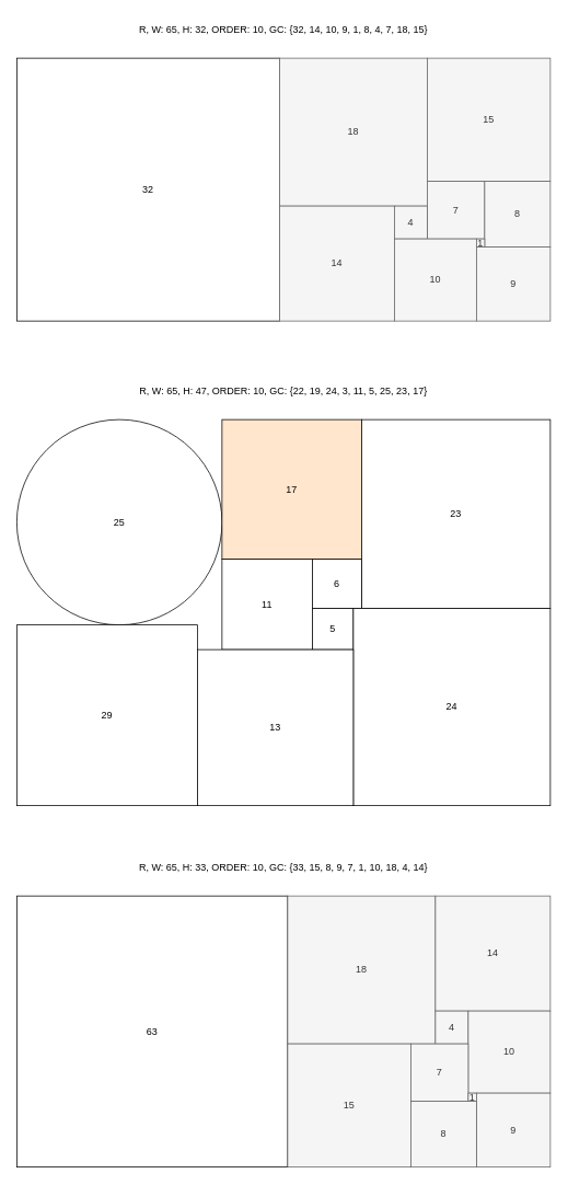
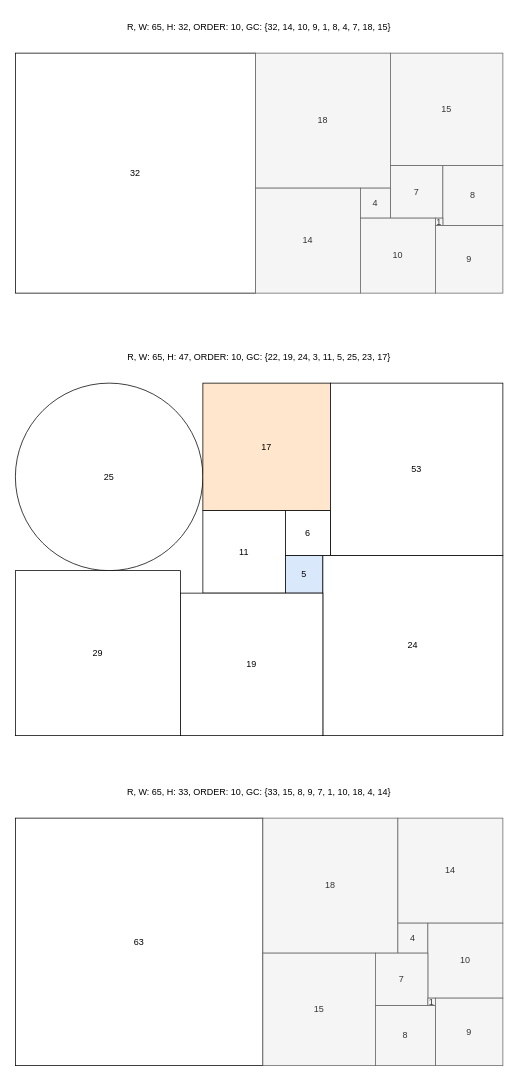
- <mxCell id="16" value="23" style="rounded=0;whiteSpace=wrap;html=1;" parent="1" vertex="1"><mxGeometry x="440" y="510" width="230" height="230" as="geometry" /></mxCell>
+ <mxCell id="16" value="53" style="rounded=0;whiteSpace=wrap;html=1;" parent="1" vertex="1"><mxGeometry x="440" y="510" width="230" height="230" as="geometry" /></mxCell>
- <mxCell id="20" value="5" style="rounded=0;whiteSpace=wrap;html=1;" parent="1" vertex="1"><mxGeometry x="380" y="740" width="50" height="50" as="geometry" /></mxCell>
+ <mxCell id="20" value="5" style="rounded=0;whiteSpace=wrap;html=1;fillColor=#dae8fc;" parent="1" vertex="1"><mxGeometry x="380" y="740" width="50" height="50" as="geometry" /></mxCell>
- <mxCell id="22" value="13" style="rounded=0;whiteSpace=wrap;html=1;" parent="1" vertex="1"><mxGeometry x="240" y="790" width="190" height="190" as="geometry" /></mxCell>
+ <mxCell id="22" value="19" style="rounded=0;whiteSpace=wrap;html=1;" parent="1" vertex="1"><mxGeometry x="240" y="790" width="190" height="190" as="geometry" /></mxCell>
